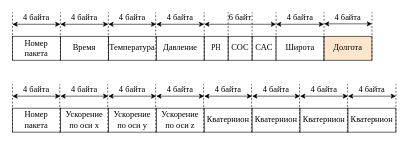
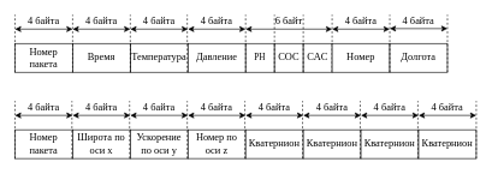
- <mxCell id="27" value="&lt;font face=&quot;Times New Roman&quot; style=&quot;font-size: 14px&quot;&gt;Широта&lt;/font&gt;" style="rounded=0;whiteSpace=wrap;html=1;" vertex="1" parent="1"><mxGeometry x="460" y="60" width="80" height="40" as="geometry" /></mxCell>
+ <mxCell id="27" value="&lt;font face=&quot;Times New Roman&quot; style=&quot;font-size: 14px&quot;&gt;Номер&lt;/font&gt;" style="rounded=0;whiteSpace=wrap;html=1;" vertex="1" parent="1"><mxGeometry x="460" y="60" width="80" height="40" as="geometry" /></mxCell>
- <mxCell id="28" value="&lt;font style=&quot;font-size: 14px&quot; face=&quot;Times New Roman&quot;&gt;Долгота&lt;/font&gt;" style="rounded=0;whiteSpace=wrap;html=1;fillColor=#ffe6cc;" vertex="1" parent="1"><mxGeometry x="540" y="60" width="80" height="40" as="geometry" /></mxCell>
+ <mxCell id="28" value="&lt;font style=&quot;font-size: 14px&quot; face=&quot;Times New Roman&quot;&gt;Долгота&lt;/font&gt;" style="rounded=0;whiteSpace=wrap;html=1;" vertex="1" parent="1"><mxGeometry x="540" y="60" width="80" height="40" as="geometry" /></mxCell>
- <mxCell id="36" value="&lt;font face=&quot;Times New Roman&quot;&gt;&lt;span style=&quot;font-size: 14px&quot;&gt;Ускорение по оси x&lt;/span&gt;&lt;/font&gt;" style="rounded=0;whiteSpace=wrap;html=1;" vertex="1" parent="1"><mxGeometry x="100" y="180" width="80" height="40" as="geometry" /></mxCell>
+ <mxCell id="36" value="&lt;font face=&quot;Times New Roman&quot;&gt;&lt;span style=&quot;font-size: 14px&quot;&gt;Широта по оси x&lt;/span&gt;&lt;/font&gt;" style="rounded=0;whiteSpace=wrap;html=1;" vertex="1" parent="1"><mxGeometry x="100" y="180" width="80" height="40" as="geometry" /></mxCell>
- <mxCell id="38" value="&lt;span style=&quot;font-family: &amp;#34;times new roman&amp;#34; ; font-size: 14px ; white-space: normal&quot;&gt;Ускорение по оси z&lt;/span&gt;" style="rounded=0;whiteSpace=wrap;html=1;" vertex="1" parent="1"><mxGeometry x="260" y="180" width="80" height="40" as="geometry" /></mxCell>
+ <mxCell id="38" value="&lt;span style=&quot;font-family: &amp;#34;times new roman&amp;#34; ; font-size: 14px ; white-space: normal&quot;&gt;Номер по оси z&lt;/span&gt;" style="rounded=0;whiteSpace=wrap;html=1;" vertex="1" parent="1"><mxGeometry x="260" y="180" width="80" height="40" as="geometry" /></mxCell>
